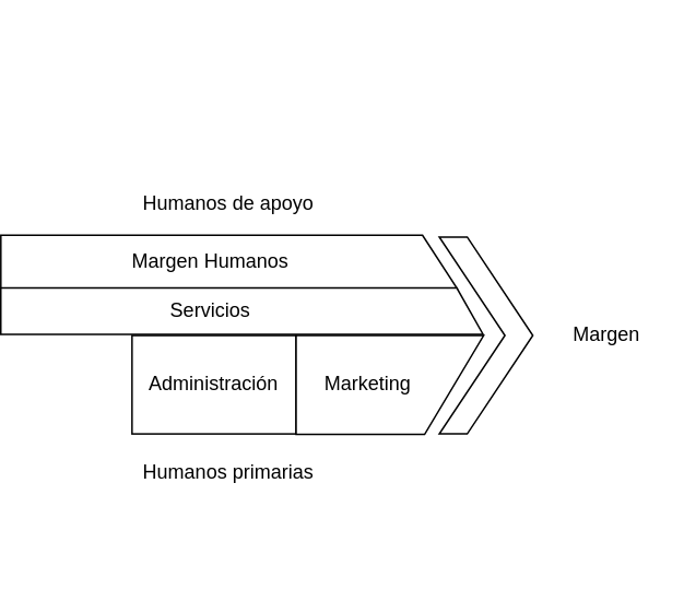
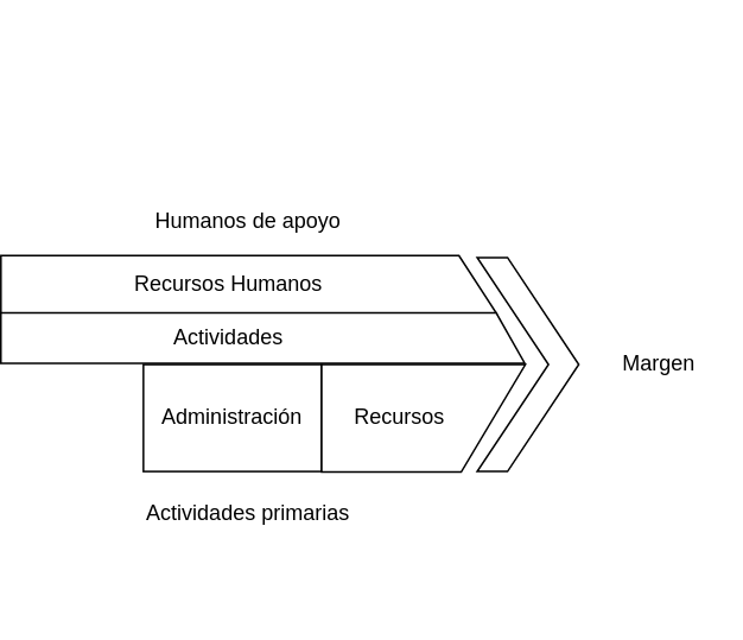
- <mxCell id="6" value="Margen Humanos" style="text;html=1;strokeColor=none;fillColor=none;align=center;verticalAlign=middle;whiteSpace=wrap;rounded=0;" vertex="1" parent="1"><mxGeometry x="20.5" y="149.03" width="140" height="20" as="geometry" /></mxCell>
+ <mxCell id="6" value="Recursos Humanos" style="text;html=1;strokeColor=none;fillColor=none;align=center;verticalAlign=middle;whiteSpace=wrap;rounded=0;" vertex="1" parent="1"><mxGeometry x="20.5" y="149.03" width="140" height="20" as="geometry" /></mxCell>
- <mxCell id="8" value="Servicios" style="text;html=1;strokeColor=none;fillColor=none;align=center;verticalAlign=middle;whiteSpace=wrap;rounded=0;" vertex="1" parent="1"><mxGeometry x="20.5" y="179.13" width="140" height="20" as="geometry" /></mxCell>
+ <mxCell id="8" value="Actividades" style="text;html=1;strokeColor=none;fillColor=none;align=center;verticalAlign=middle;whiteSpace=wrap;rounded=0;" vertex="1" parent="1"><mxGeometry x="20.5" y="179.13" width="140" height="20" as="geometry" /></mxCell>
- <mxCell id="4" value="Marketing" style="text;html=1;strokeColor=none;fillColor=none;align=center;verticalAlign=middle;whiteSpace=wrap;rounded=0;" vertex="1" parent="1"><mxGeometry x="167" y="224" width="40" height="20" as="geometry" /></mxCell>
+ <mxCell id="4" value="Recursos" style="text;html=1;strokeColor=none;fillColor=none;align=center;verticalAlign=middle;whiteSpace=wrap;rounded=0;" vertex="1" parent="1"><mxGeometry x="167" y="224" width="40" height="20" as="geometry" /></mxCell>
- <mxCell id="10" value="Humanos primarias" style="text;html=1;strokeColor=none;fillColor=none;align=center;verticalAlign=middle;whiteSpace=wrap;rounded=0;" vertex="1" parent="1"><mxGeometry x="21" y="278" width="162" height="20" as="geometry" /></mxCell>
+ <mxCell id="10" value="Actividades primarias" style="text;html=1;strokeColor=none;fillColor=none;align=center;verticalAlign=middle;whiteSpace=wrap;rounded=0;" vertex="1" parent="1"><mxGeometry x="21" y="278" width="162" height="20" as="geometry" /></mxCell>
